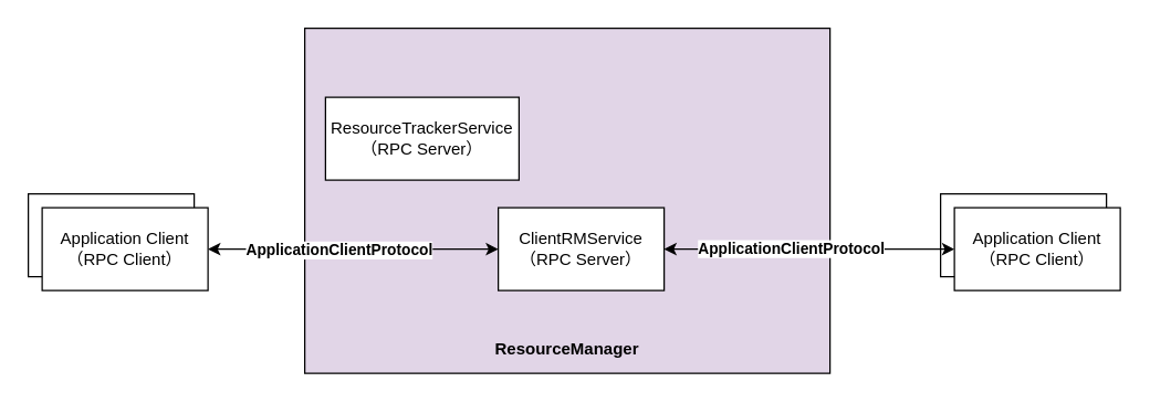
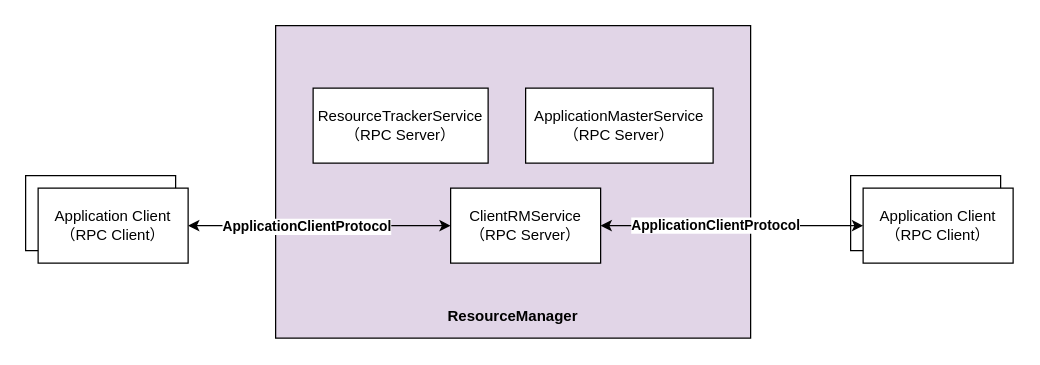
- <mxCell id="4" value="ResourceTrackerService&lt;br&gt;（RPC Server）" style="rounded=0;whiteSpace=wrap;html=1;" vertex="1" parent="1"><mxGeometry x="235" y="70" width="140" height="60" as="geometry" /></mxCell>
+ <mxCell id="4" value="ResourceTrackerService&lt;br&gt;（RPC Server）" style="rounded=0;whiteSpace=wrap;html=1;" vertex="1" parent="1"><mxGeometry x="250" y="70" width="140" height="60" as="geometry" /></mxCell>
+ <mxCell id="5" value="ApplicationMasterService&lt;br&gt;（RPC Server）" style="rounded=0;whiteSpace=wrap;html=1;" vertex="1" parent="1"><mxGeometry x="420" y="70" width="150" height="60" as="geometry" /></mxCell>
